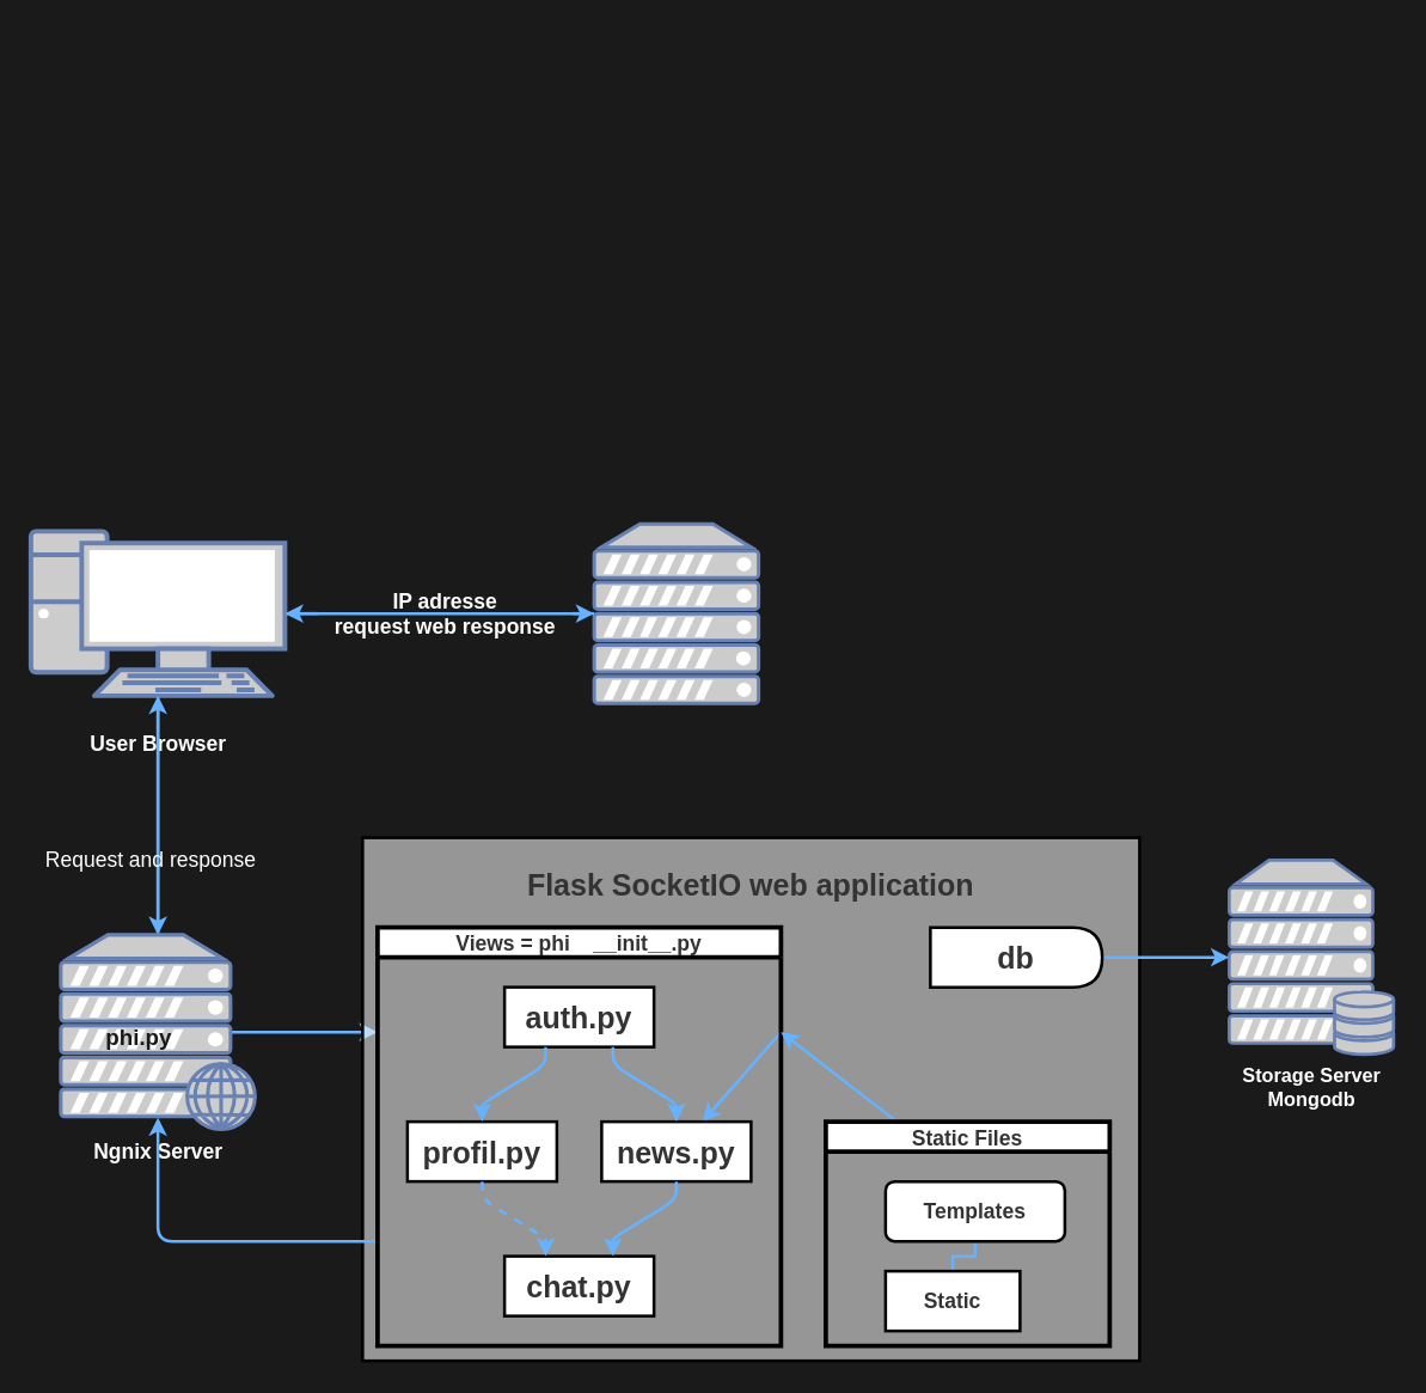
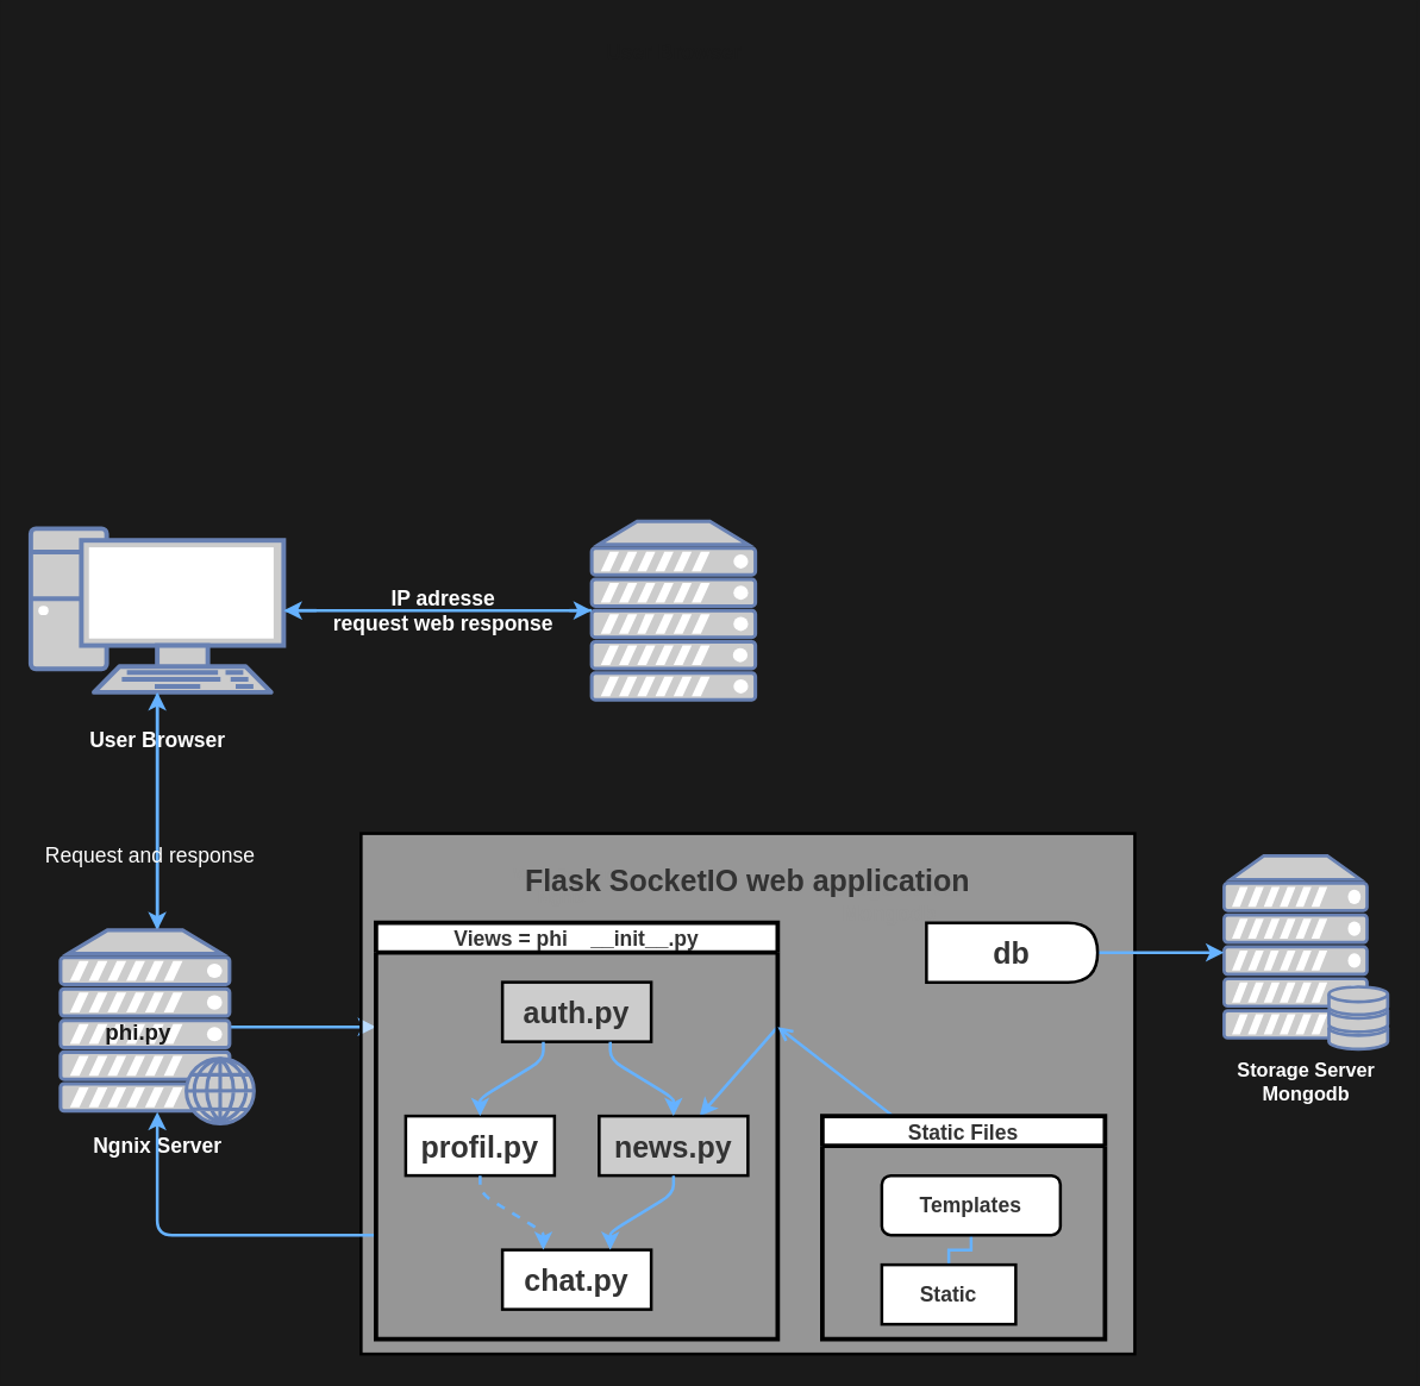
- <mxCell id="21" value="&lt;b&gt;auth.py&lt;/b&gt;" style="whiteSpace=wrap;html=1;strokeWidth=2;fontSize=20;fontColor=#333333;fillColor=#FFFFFF;" vertex="1" parent="20"><mxGeometry x="85" y="40" width="100" height="40" as="geometry" /></mxCell>
+ <mxCell id="21" value="&lt;b&gt;auth.py&lt;/b&gt;" style="whiteSpace=wrap;html=1;strokeWidth=2;fontSize=20;fontColor=#333333;fillColor=#cccccc;" vertex="1" parent="20"><mxGeometry x="85" y="40" width="100" height="40" as="geometry" /></mxCell>
- <mxCell id="29" style="edgeStyle=none;html=1;exitX=0.25;exitY=0;exitDx=0;exitDy=0;entryX=1;entryY=0.25;entryDx=0;entryDy=0;strokeColor=#66B2FF;strokeWidth=2;fontSize=13;fontColor=#FFFFFF;" edge="1" parent="1" source="30" target="20"><mxGeometry relative="1" as="geometry" /></mxCell>
+ <mxCell id="29" style="edgeStyle=none;html=1;exitX=0.25;exitY=0;exitDx=0;exitDy=0;entryX=1;entryY=0.25;entryDx=0;entryDy=0;strokeColor=#66B2FF;strokeWidth=2;fontSize=13;fontColor=#FFFFFF;endArrow=open;" edge="1" parent="1" source="30" target="20"><mxGeometry relative="1" as="geometry" /></mxCell>
- <mxCell id="22" value="&lt;b&gt;news.py&lt;/b&gt;" style="whiteSpace=wrap;html=1;strokeWidth=2;fontSize=20;fontColor=#333333;fillColor=#FFFFFF;" vertex="1" parent="20"><mxGeometry x="150" y="130" width="100" height="40" as="geometry" /></mxCell>
+ <mxCell id="22" value="&lt;b&gt;news.py&lt;/b&gt;" style="whiteSpace=wrap;html=1;strokeWidth=2;fontSize=20;fontColor=#333333;fillColor=#cccccc;" vertex="1" parent="20"><mxGeometry x="150" y="130" width="100" height="40" as="geometry" /></mxCell>
